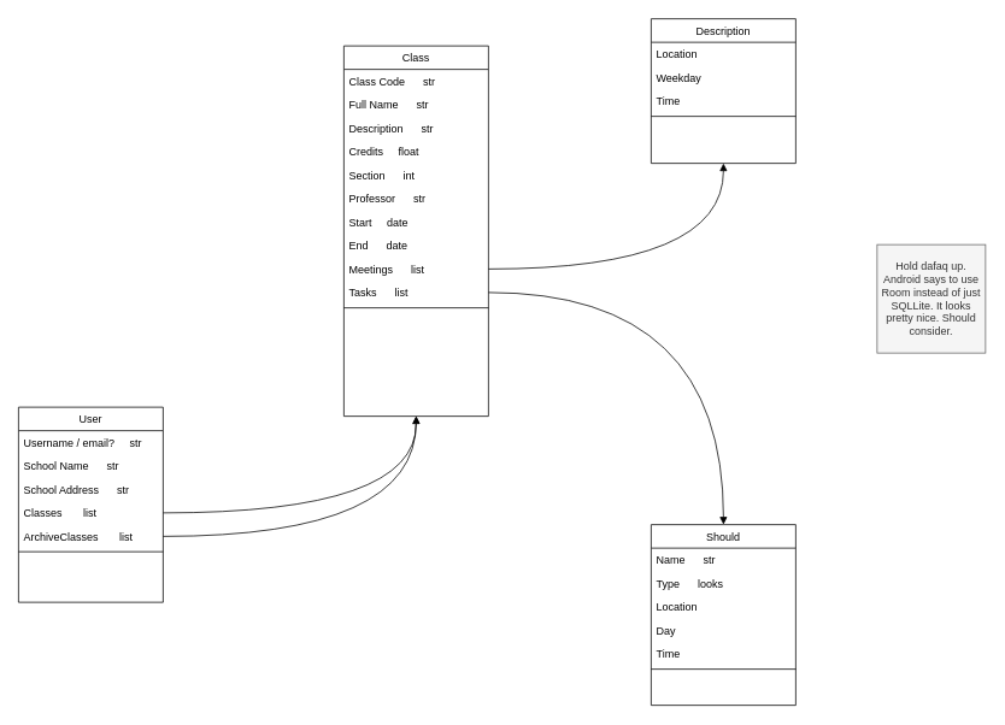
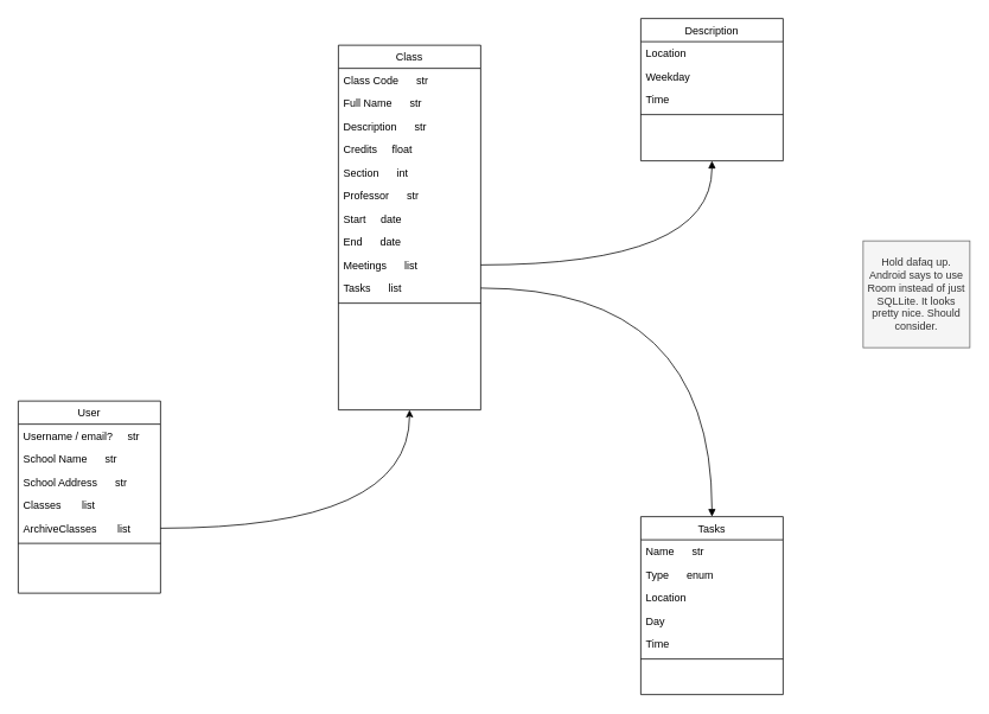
- <mxCell id="20" style="edgeStyle=orthogonalEdgeStyle;rounded=0;orthogonalLoop=1;jettySize=auto;html=1;startArrow=none;startFill=0;endArrow=block;endFill=1;curved=1;" parent="1" source="26" target="3" edge="1"><mxGeometry relative="1" as="geometry" /></mxCell>
- <mxCell id="29" value="Should" style="swimlane;fontStyle=0;align=center;verticalAlign=top;childLayout=stackLayout;horizontal=1;startSize=26;horizontalStack=0;resizeParent=1;resizeLast=0;collapsible=1;marginBottom=0;rounded=0;shadow=0;strokeWidth=1;" parent="1" vertex="1"><mxGeometry x="720" y="580" width="160" height="200" as="geometry"><mxRectangle x="340" y="380" width="170" height="26" as="alternateBounds" /></mxGeometry></mxCell>
+ <mxCell id="29" value="Tasks" style="swimlane;fontStyle=0;align=center;verticalAlign=top;childLayout=stackLayout;horizontal=1;startSize=26;horizontalStack=0;resizeParent=1;resizeLast=0;collapsible=1;marginBottom=0;rounded=0;shadow=0;strokeWidth=1;" parent="1" vertex="1"><mxGeometry x="720" y="580" width="160" height="200" as="geometry"><mxRectangle x="340" y="380" width="170" height="26" as="alternateBounds" /></mxGeometry></mxCell>
- <mxCell id="31" value="Type      looks" style="text;align=left;verticalAlign=top;spacingLeft=4;spacingRight=4;overflow=hidden;rotatable=0;points=[[0,0.5],[1,0.5]];portConstraint=eastwest;" parent="29" vertex="1"><mxGeometry y="52" width="160" height="26" as="geometry" /></mxCell>
+ <mxCell id="31" value="Type      enum" style="text;align=left;verticalAlign=top;spacingLeft=4;spacingRight=4;overflow=hidden;rotatable=0;points=[[0,0.5],[1,0.5]];portConstraint=eastwest;" parent="29" vertex="1"><mxGeometry y="52" width="160" height="26" as="geometry" /></mxCell>
